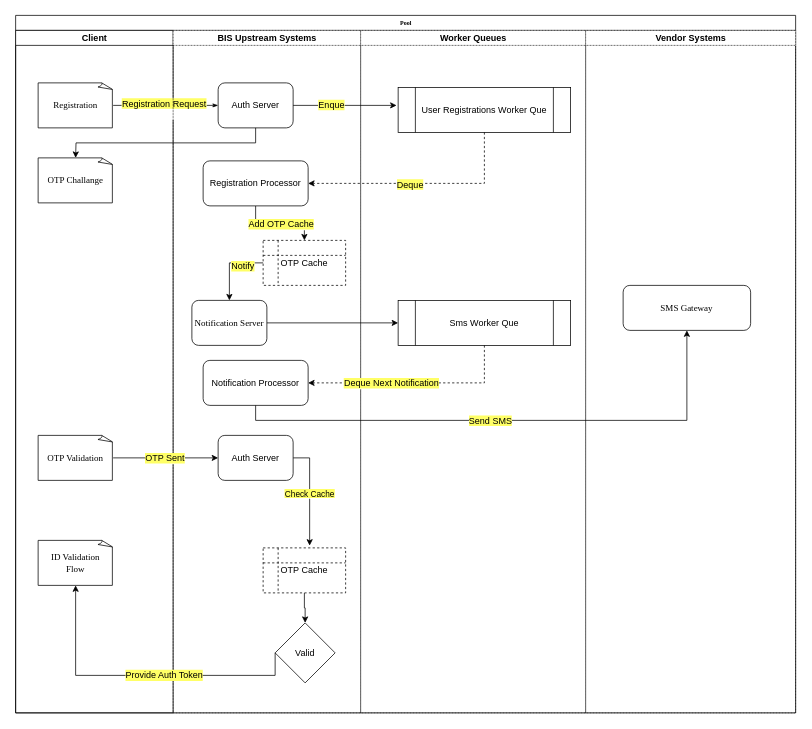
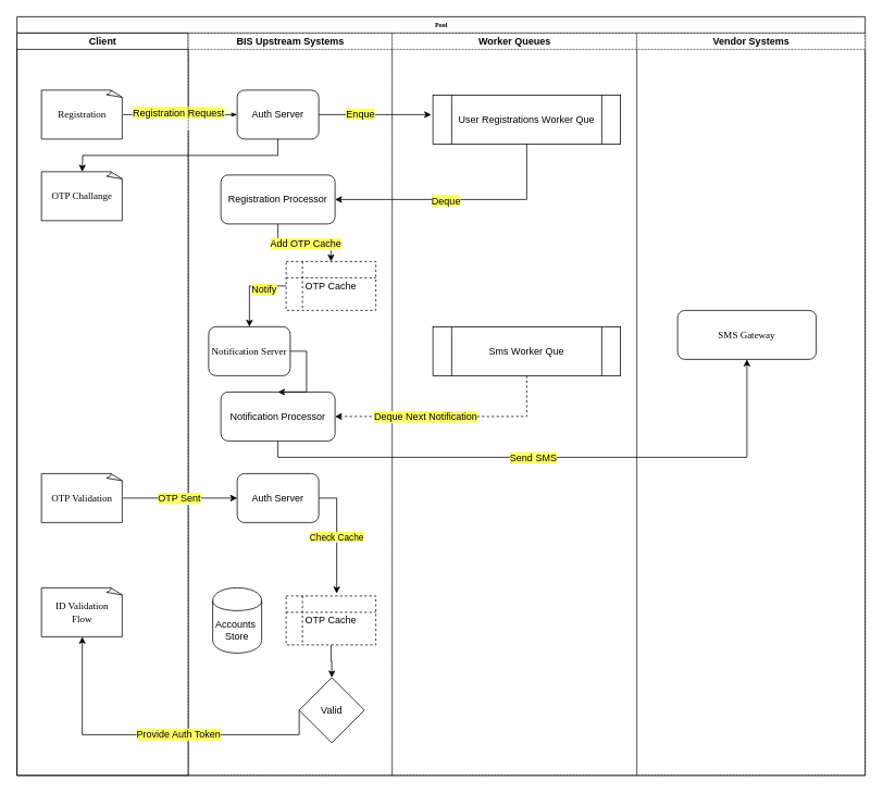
- <mxCell id="44" style="edgeStyle=orthogonalEdgeStyle;rounded=0;orthogonalLoop=1;jettySize=auto;html=1;exitX=0.5;exitY=1;exitDx=0;exitDy=0;entryX=1;entryY=0.5;entryDx=0;entryDy=0;dashed=1;" edge="1" parent="1" source="24" target="43"><mxGeometry relative="1" as="geometry" /></mxCell>
+ <mxCell id="44" style="edgeStyle=orthogonalEdgeStyle;rounded=0;orthogonalLoop=1;jettySize=auto;html=1;exitX=0.5;exitY=1;exitDx=0;exitDy=0;entryX=1;entryY=0.5;entryDx=0;entryDy=0;" edge="1" parent="1" source="24" target="43"><mxGeometry relative="1" as="geometry" /></mxCell>
- <mxCell id="30" style="edgeStyle=orthogonalEdgeStyle;rounded=0;orthogonalLoop=1;jettySize=auto;html=1;exitX=1;exitY=0.5;exitDx=0;exitDy=0;entryX=0;entryY=0.5;entryDx=0;entryDy=0;" edge="1" parent="2" source="14" target="25"><mxGeometry relative="1" as="geometry" /></mxCell>
+ <mxCell id="30" style="edgeStyle=orthogonalEdgeStyle;rounded=0;orthogonalLoop=1;jettySize=auto;html=1;exitX=1;exitY=0.5;exitDx=0;exitDy=0;" edge="1" parent="2" source="14" target="12"><mxGeometry relative="1" as="geometry" /></mxCell>
+ <mxCell id="19" value="Accounts&amp;nbsp;&lt;br&gt;Store" style="shape=cylinder;whiteSpace=wrap;html=1;boundedLbl=1;backgroundOutline=1;" vertex="1" parent="10"><mxGeometry x="30" y="680" width="60" height="80" as="geometry" /></mxCell>
